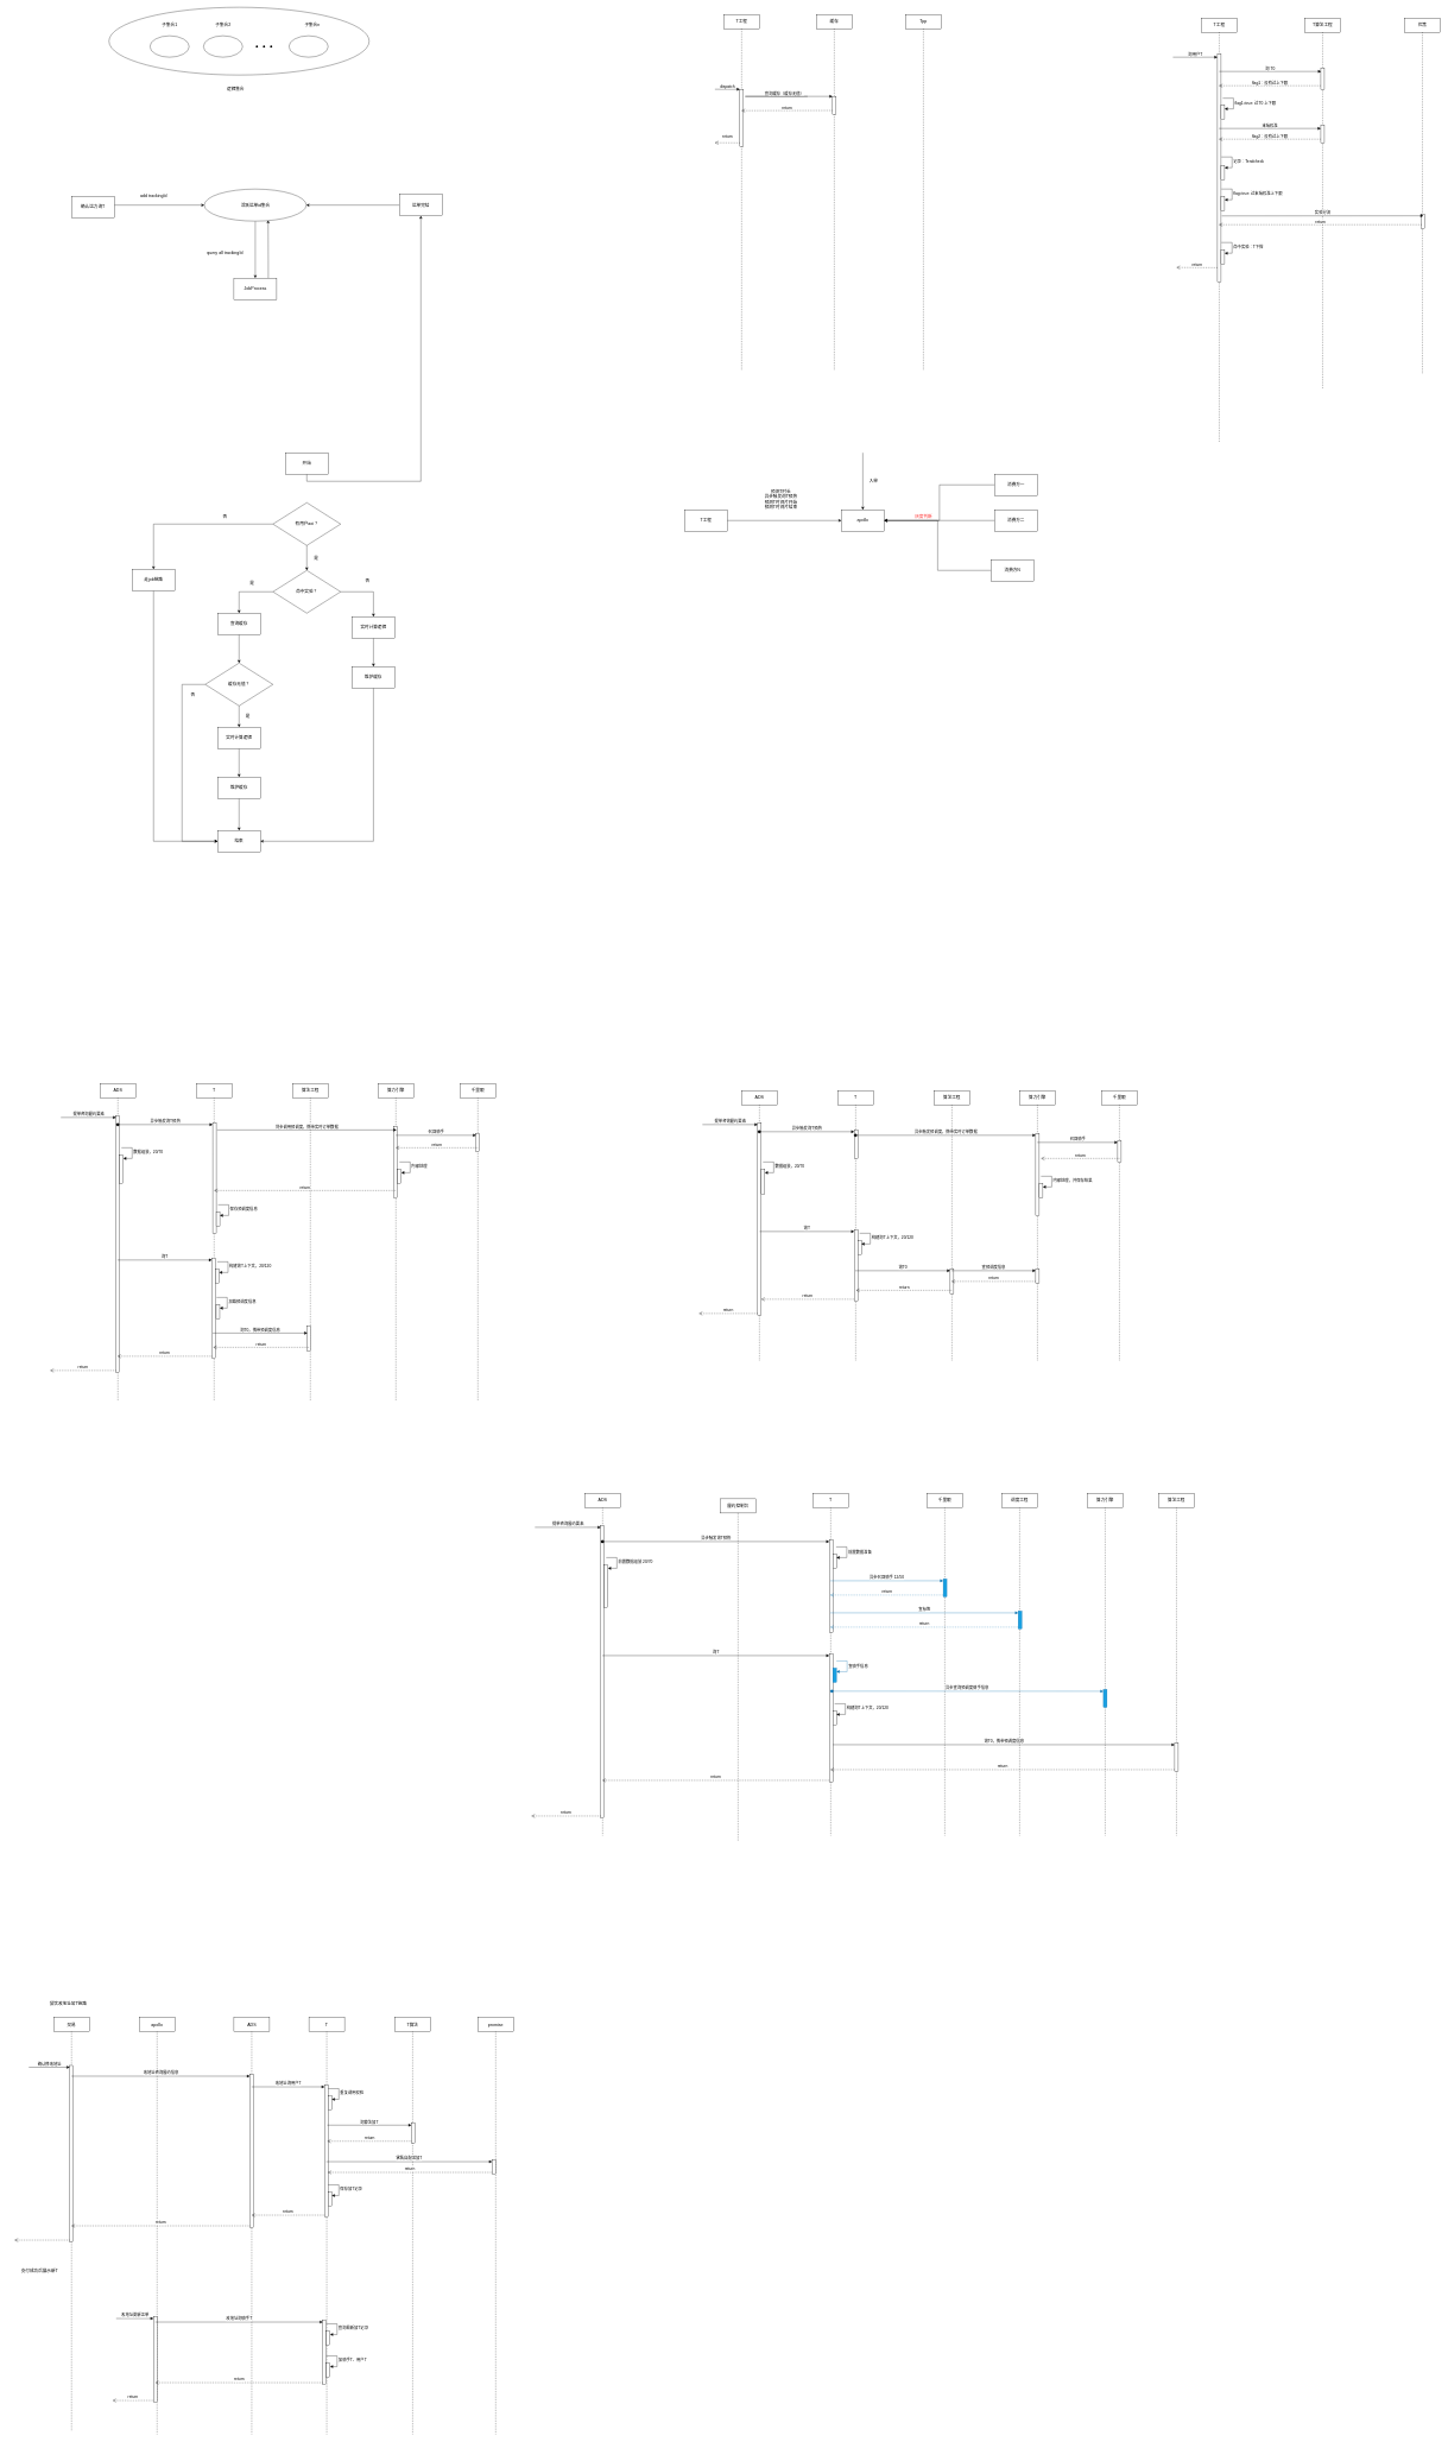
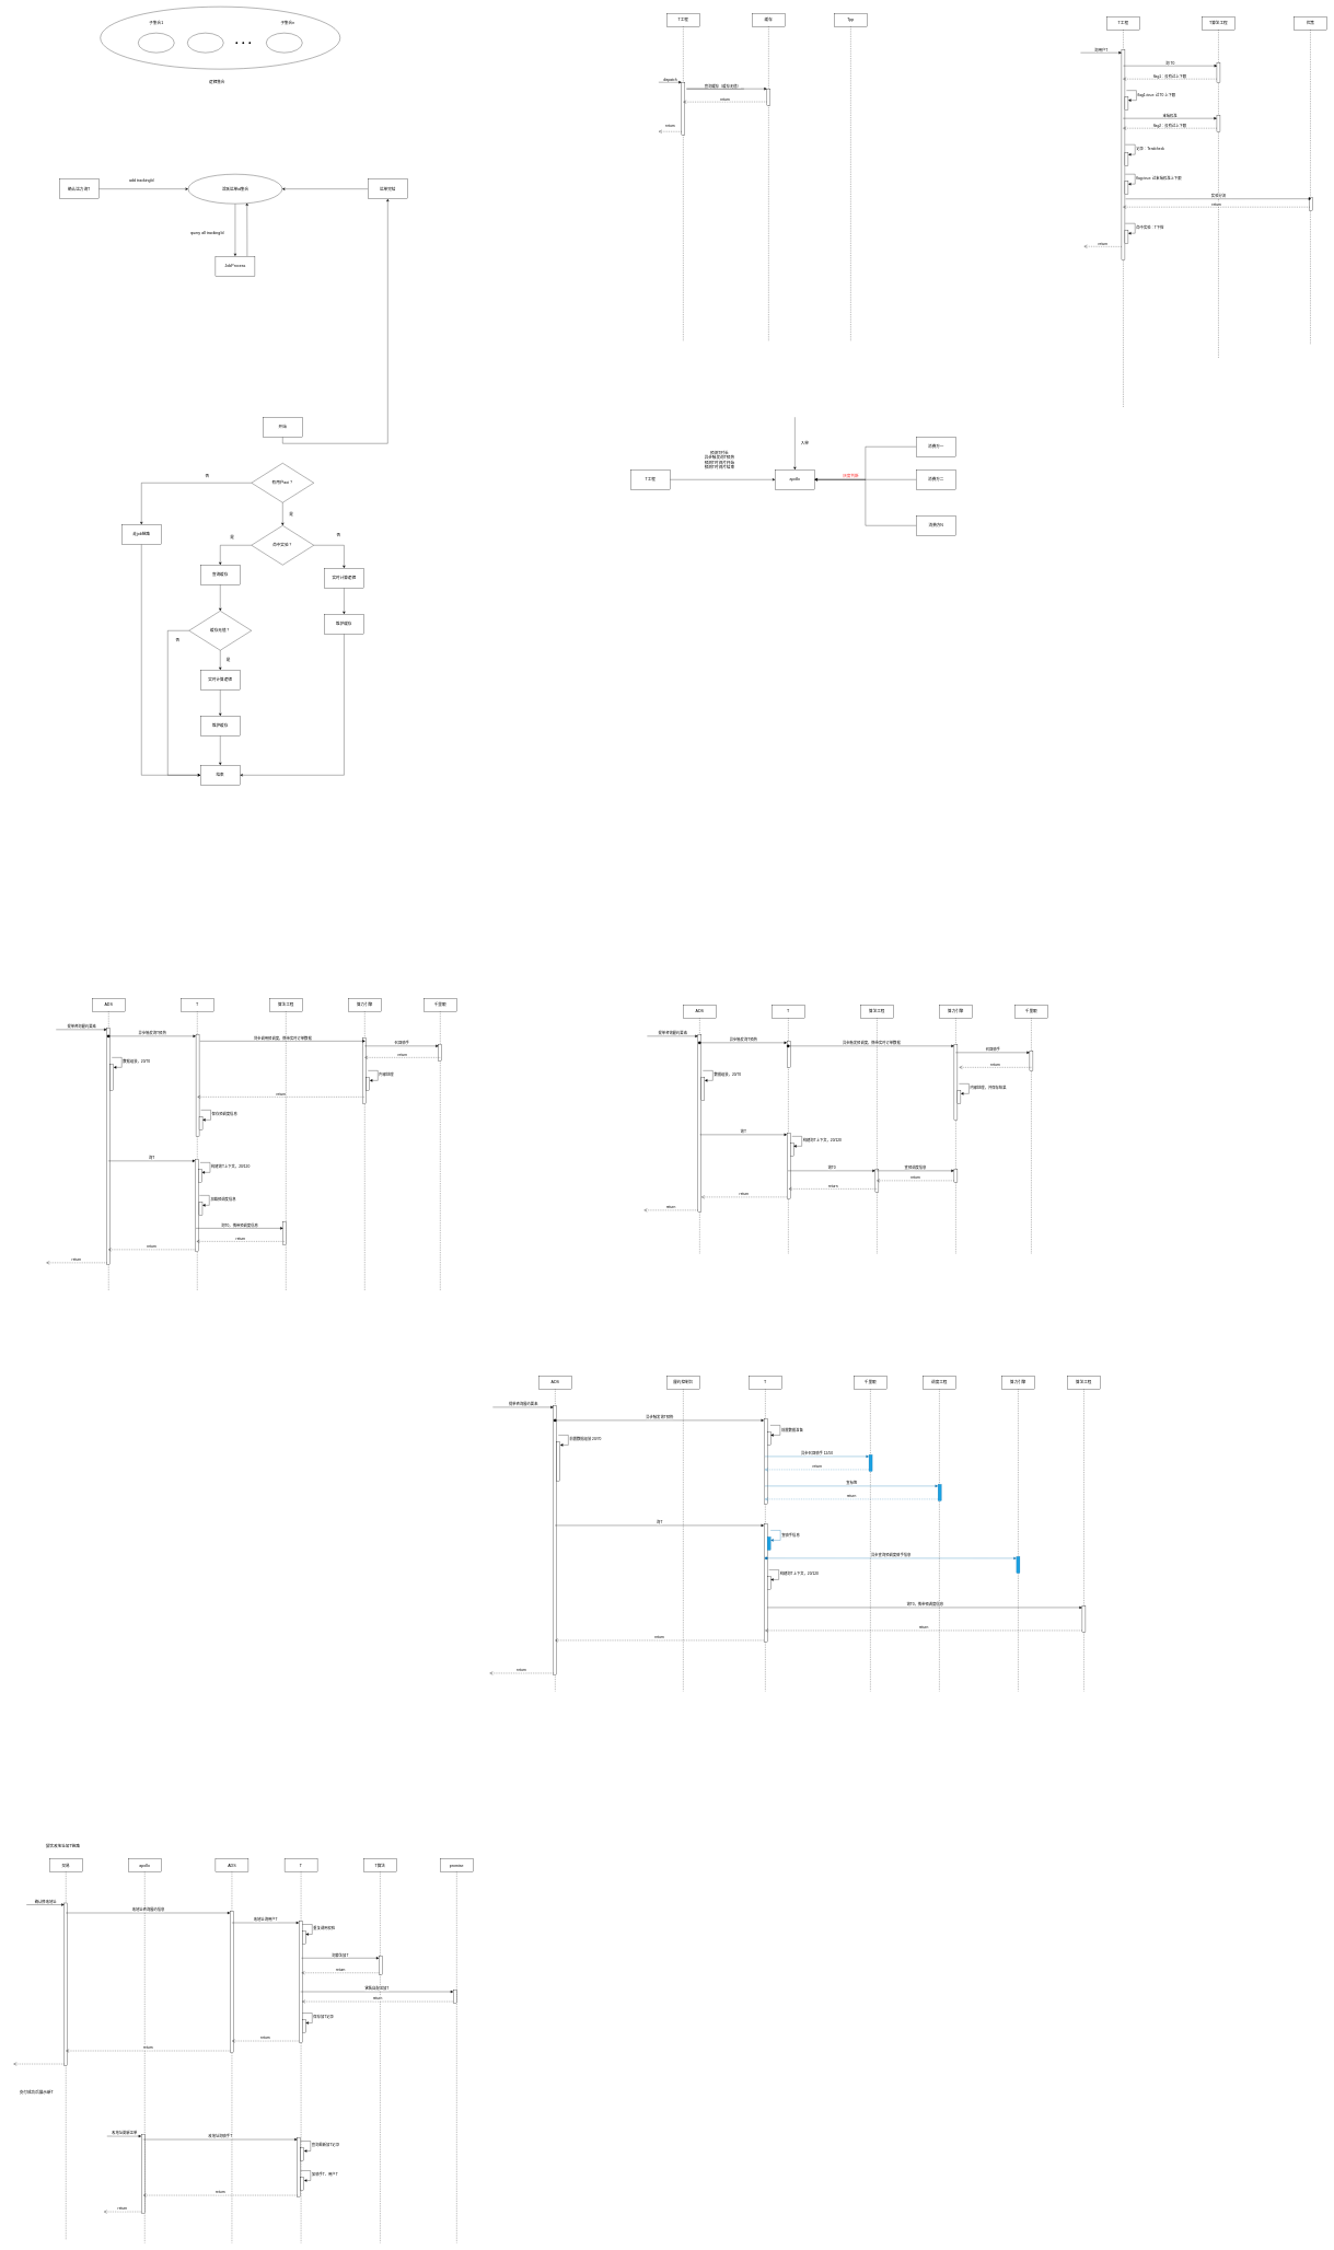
- <mxCell id="8" value="子集合2" style="text;html=1;align=center;verticalAlign=middle;resizable=0;points=[];autosize=1;strokeColor=none;fillColor=none;" parent="1" vertex="1"><mxGeometry x="580" y="50" width="90" height="40" as="geometry" /></mxCell>
- <mxCell id="22" value="确认运力询T" style="whiteSpace=wrap;html=1;" parent="1" vertex="1"><mxGeometry x="200" y="550" width="120" height="60" as="geometry" /></mxCell>
+ <mxCell id="22" value="确认运力询T" style="whiteSpace=wrap;html=1;" parent="1" vertex="1"><mxGeometry x="180" y="545" width="120" height="60" as="geometry" /></mxCell>
- <mxCell id="73" value="消费方N" style="whiteSpace=wrap;html=1;" parent="1" vertex="1"><mxGeometry x="2780" y="1570" width="120" height="60" as="geometry" /></mxCell>
+ <mxCell id="73" value="消费方N" style="whiteSpace=wrap;html=1;" parent="1" vertex="1"><mxGeometry x="2790" y="1570" width="120" height="60" as="geometry" /></mxCell>
- <mxCell id="181" value="履约控制台" style="shape=umlLifeline;perimeter=lifelinePerimeter;whiteSpace=wrap;html=1;container=1;dropTarget=0;collapsible=0;recursiveResize=0;outlineConnect=0;portConstraint=eastwest;newEdgeStyle={&quot;curved&quot;:0,&quot;rounded&quot;:0};" parent="1" vertex="1"><mxGeometry x="2020" y="4205" width="100" height="960" as="geometry" /></mxCell>
+ <mxCell id="181" value="履约控制台" style="shape=umlLifeline;perimeter=lifelinePerimeter;whiteSpace=wrap;html=1;container=1;dropTarget=0;collapsible=0;recursiveResize=0;outlineConnect=0;portConstraint=eastwest;newEdgeStyle={&quot;curved&quot;:0,&quot;rounded&quot;:0};" parent="1" vertex="1"><mxGeometry x="2030" y="4190" width="100" height="960" as="geometry" /></mxCell>
